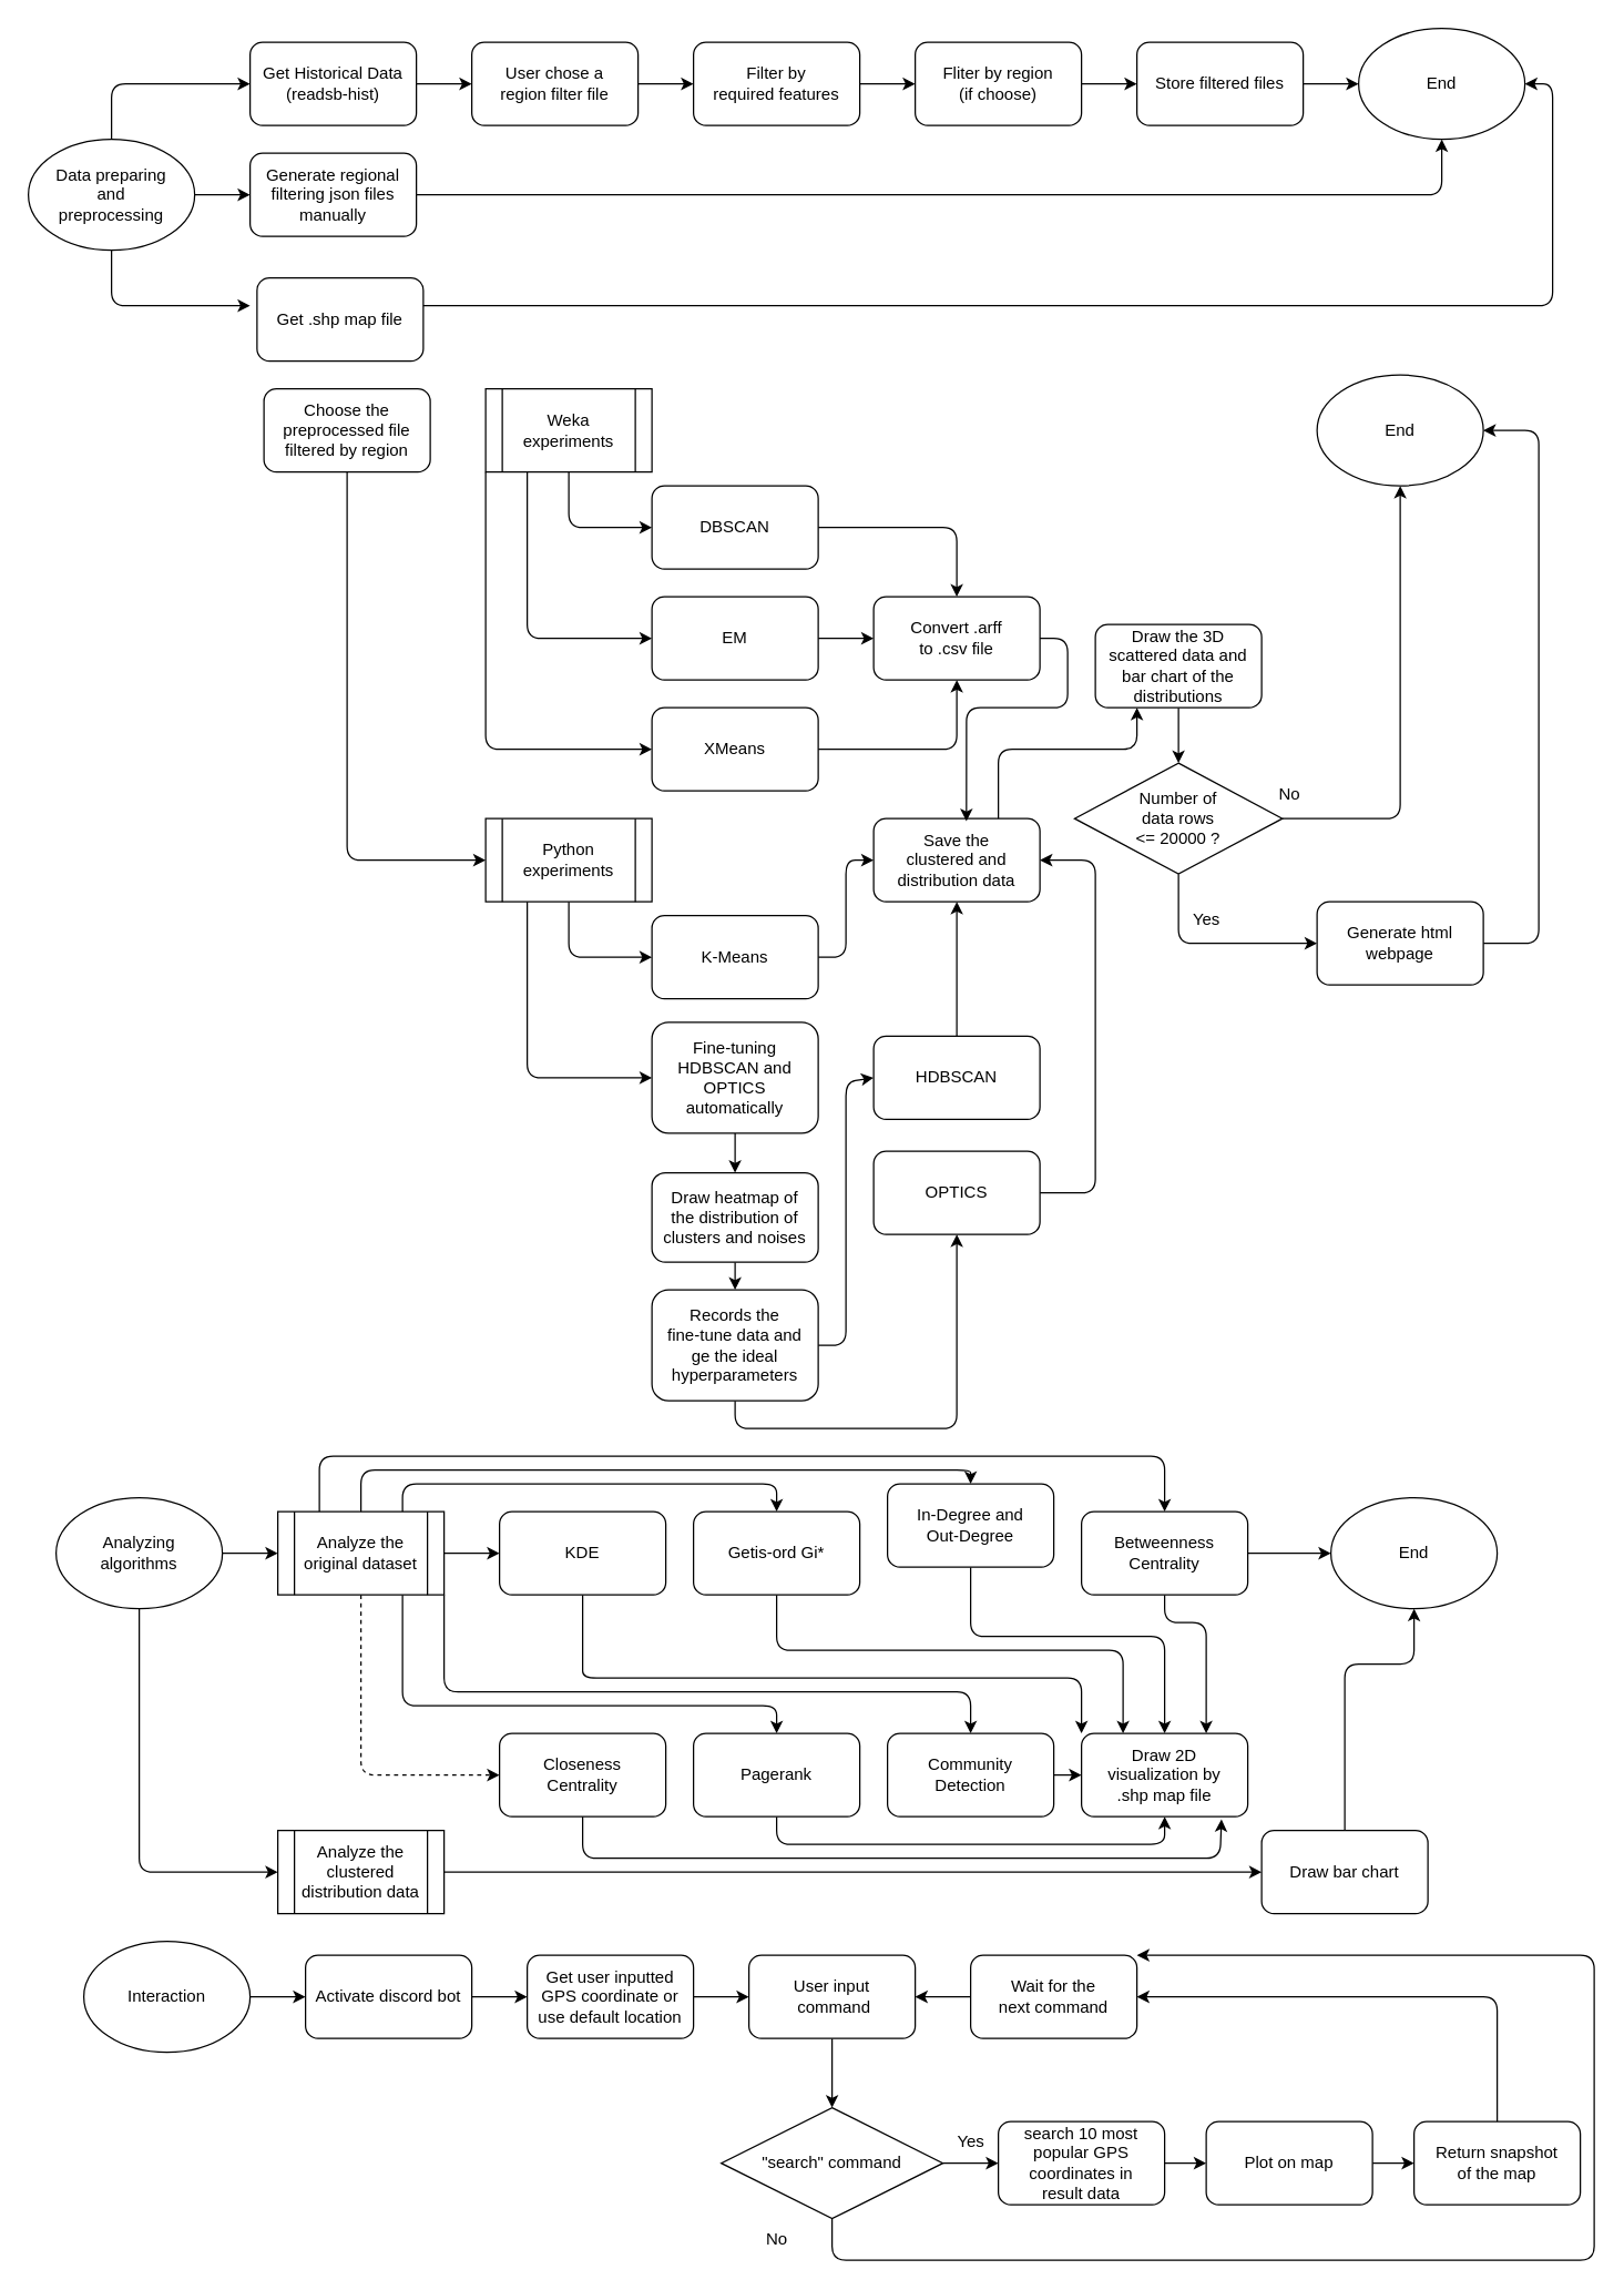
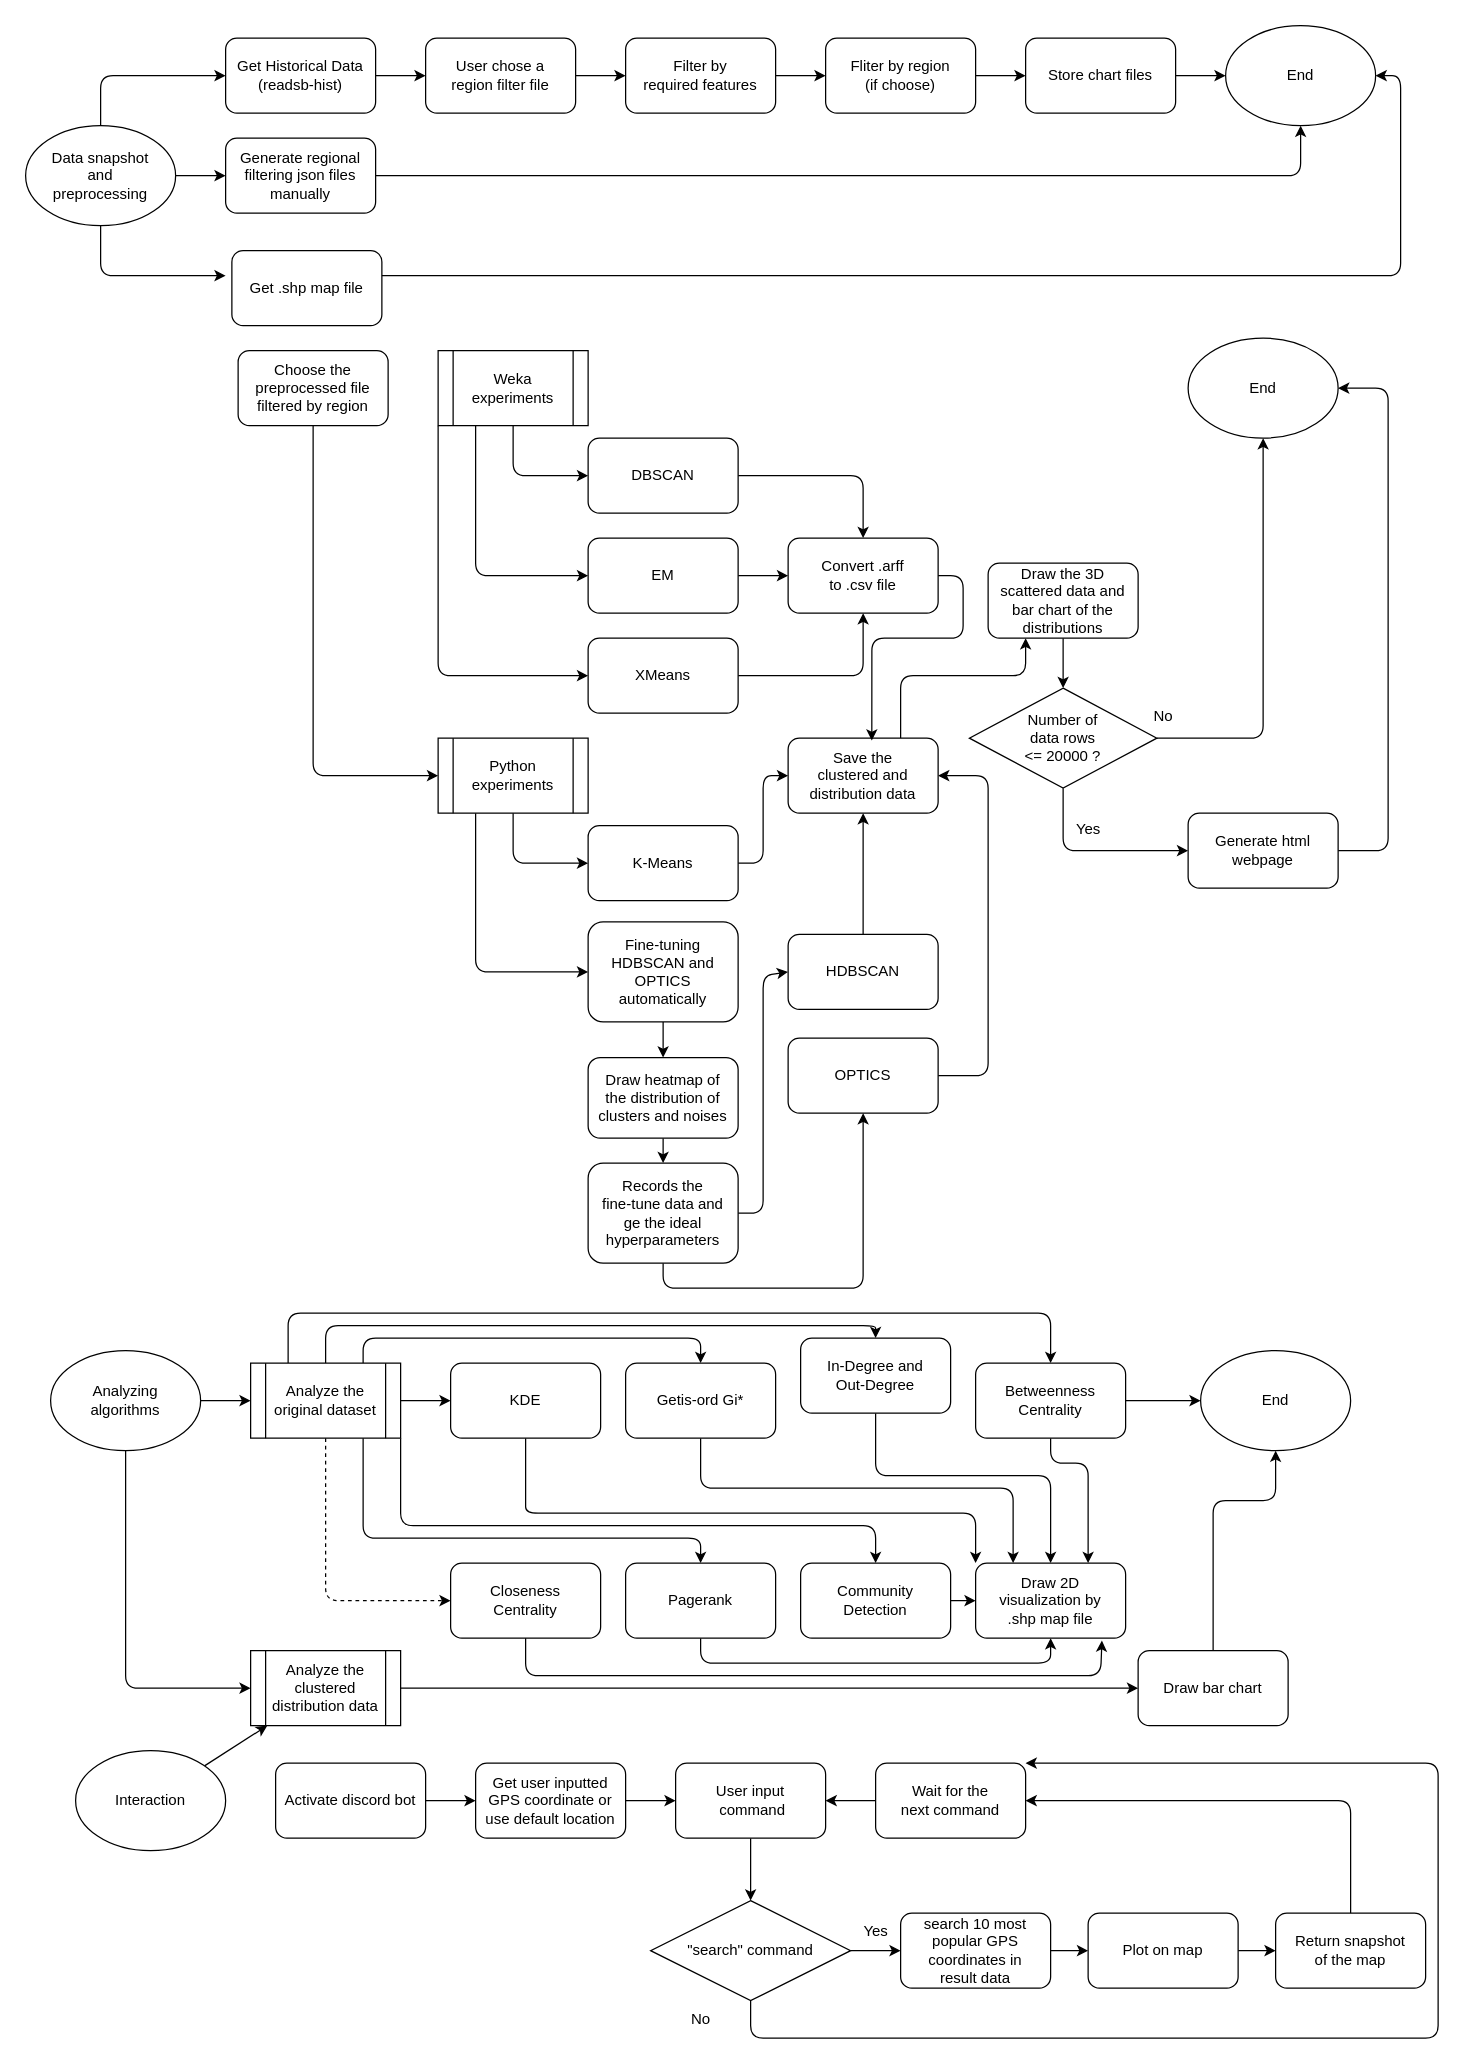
- <mxCell id="19" value="Store filtered files" style="rounded=1;whiteSpace=wrap;html=1;" parent="1" vertex="1"><mxGeometry x="820" y="30" width="120" height="60" as="geometry" /></mxCell>
+ <mxCell id="19" value="Store chart files" style="rounded=1;whiteSpace=wrap;html=1;" parent="1" vertex="1"><mxGeometry x="820" y="30" width="120" height="60" as="geometry" /></mxCell>
- <mxCell id="9" value="&lt;div&gt;&lt;span style=&quot;color: rgb(0, 0, 0);&quot;&gt;Data preparing&lt;/span&gt;&lt;/div&gt;&lt;div&gt;&lt;span style=&quot;color: rgb(0, 0, 0);&quot;&gt;and&lt;/span&gt;&lt;/div&gt;&lt;span style=&quot;color: rgb(0, 0, 0);&quot;&gt;preprocessing&lt;/span&gt;" style="ellipse;whiteSpace=wrap;html=1;" parent="1" vertex="1"><mxGeometry x="20" y="100" width="120" height="80" as="geometry" /></mxCell>
+ <mxCell id="9" value="&lt;div&gt;&lt;span style=&quot;color: rgb(0, 0, 0);&quot;&gt;Data snapshot&lt;/span&gt;&lt;/div&gt;&lt;div&gt;&lt;span style=&quot;color: rgb(0, 0, 0);&quot;&gt;and&lt;/span&gt;&lt;/div&gt;&lt;span style=&quot;color: rgb(0, 0, 0);&quot;&gt;preprocessing&lt;/span&gt;" style="ellipse;whiteSpace=wrap;html=1;" parent="1" vertex="1"><mxGeometry x="20" y="100" width="120" height="80" as="geometry" /></mxCell>
- <mxCell id="23" value="" style="edgeStyle=none;html=1;" parent="1" source="24" target="26" edge="1"><mxGeometry relative="1" as="geometry" /></mxCell>
+ <mxCell id="23" value="" style="edgeStyle=none;html=1;" parent="1" source="24" target="112" edge="1"><mxGeometry relative="1" as="geometry" /></mxCell>
